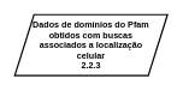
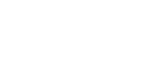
- <mxCell id="2" value="&lt;b&gt;Dados de domínios do Pfam&lt;br&gt;obtidos com buscas&lt;br&gt;associados a localização&lt;br&gt;celular&lt;br&gt;2.2.3&lt;br&gt;&lt;/b&gt;" style="shape=parallelogram;perimeter=parallelogramPerimeter;whiteSpace=wrap;html=1;strokeWidth=2;fillColor=#ffffff;fontSize=12;size=0.126;" vertex="1" parent="1"><mxGeometry x="20" y="20" width="212" height="85" as="geometry" /></mxCell>
